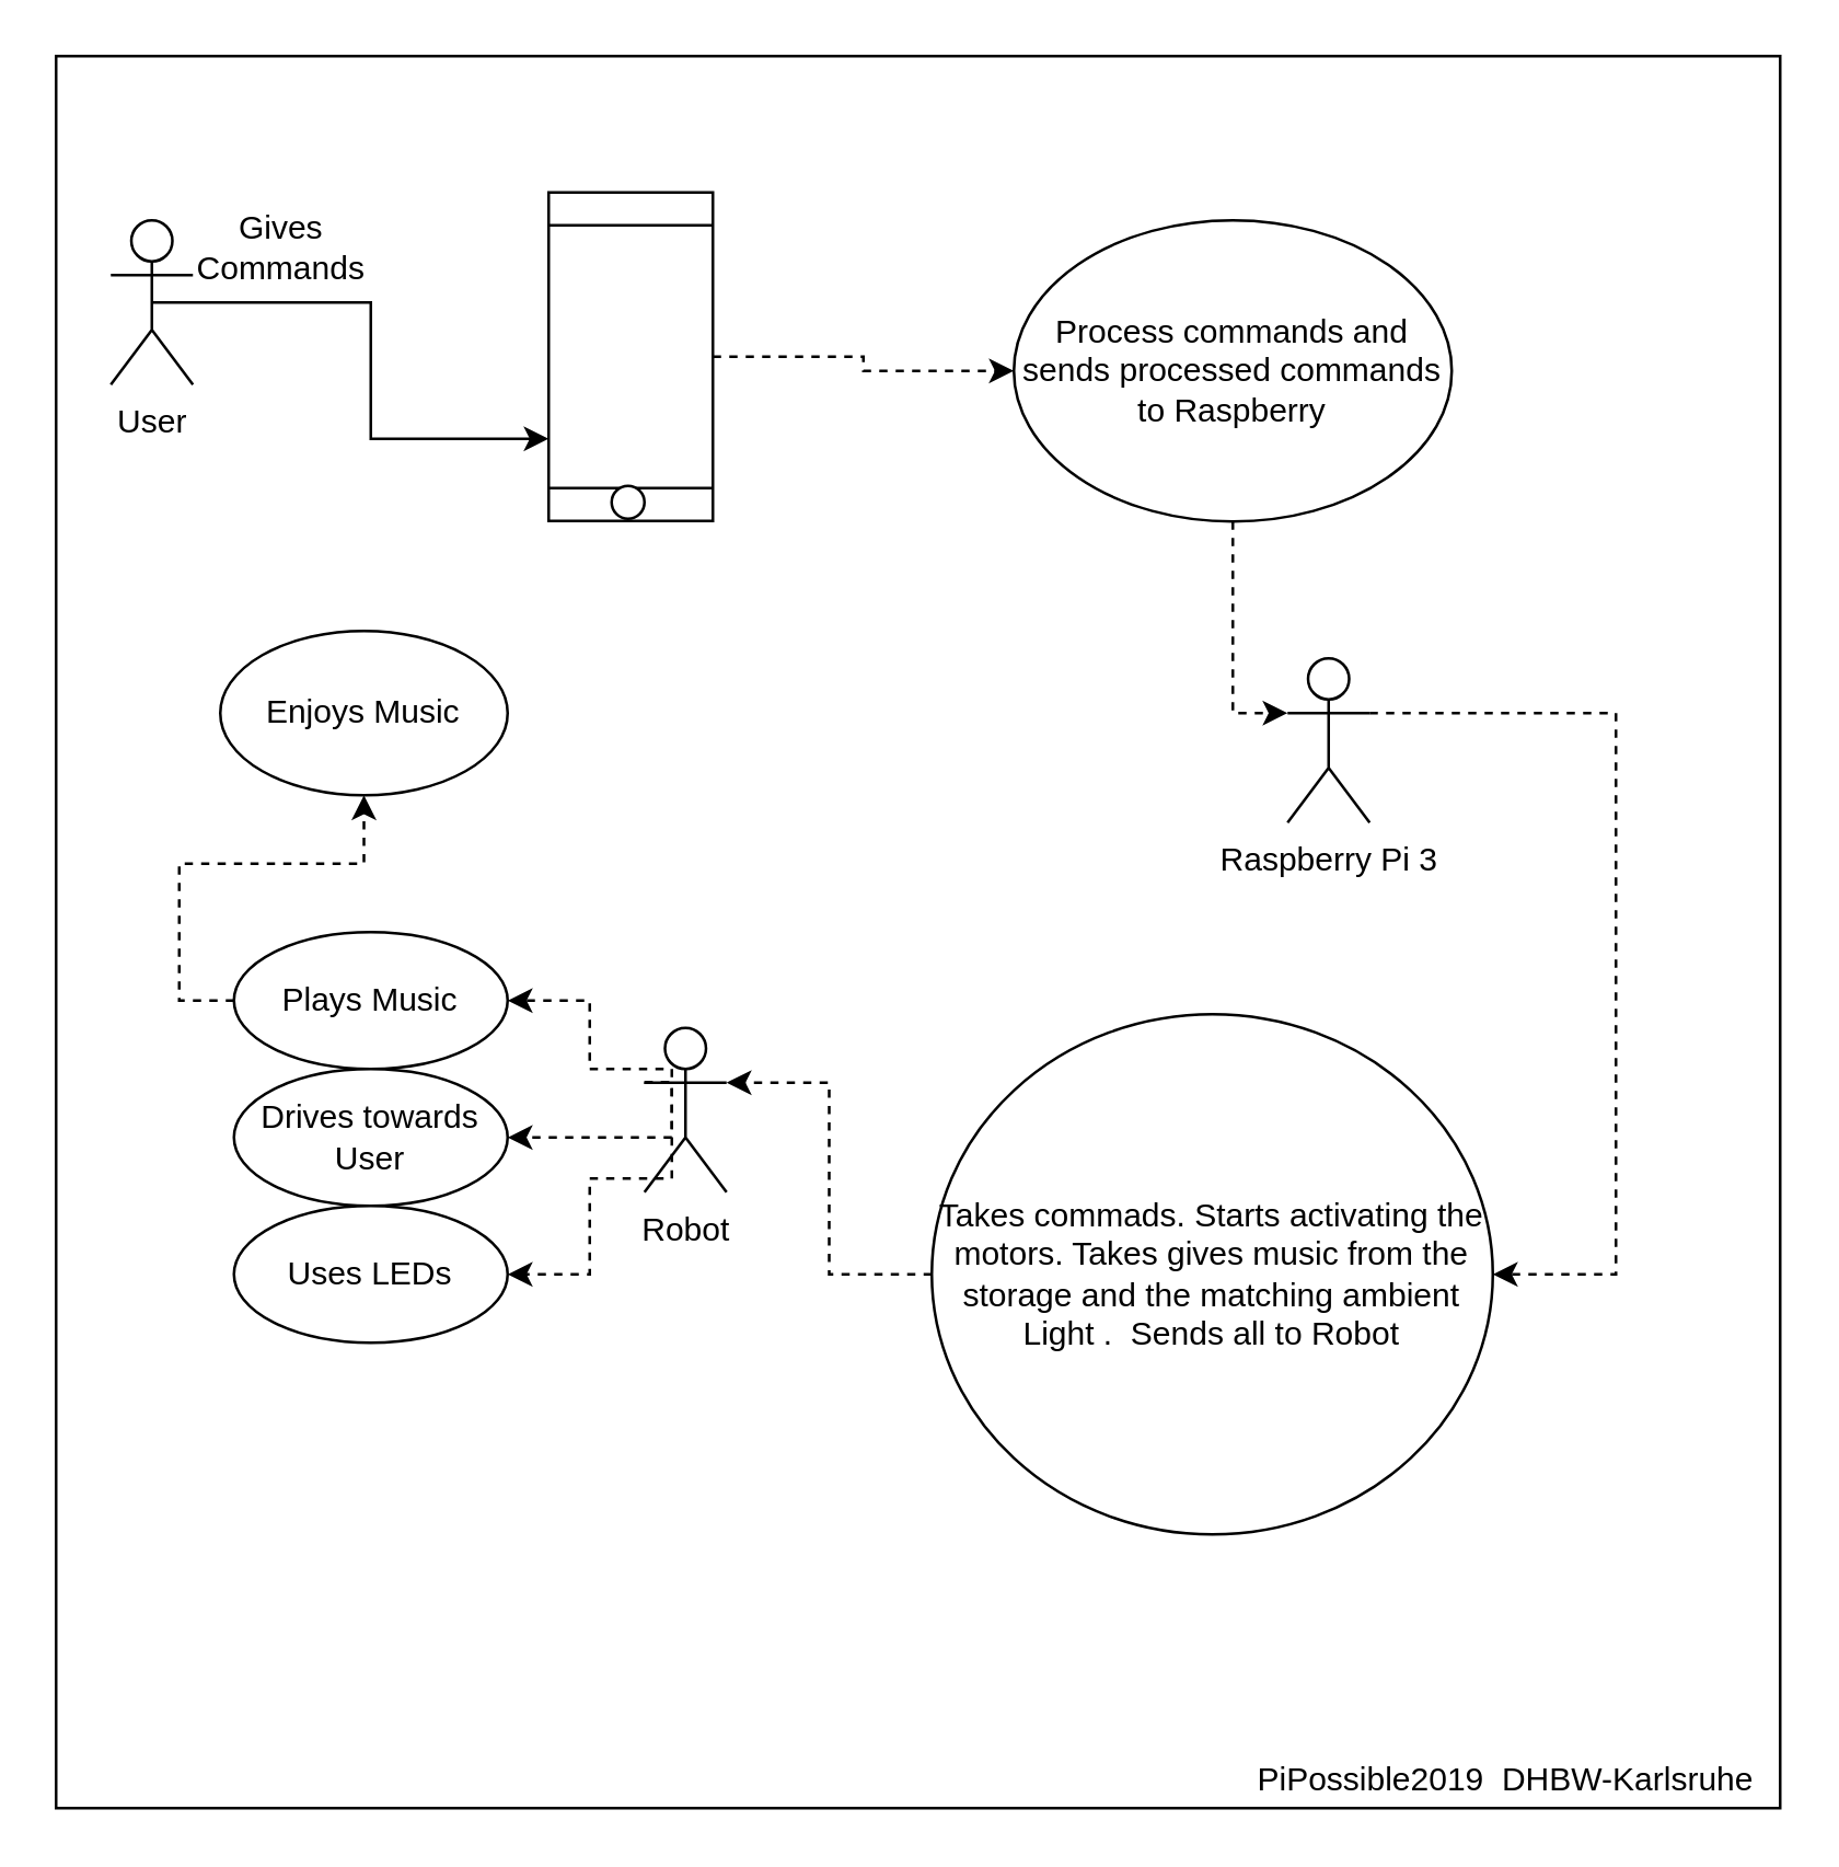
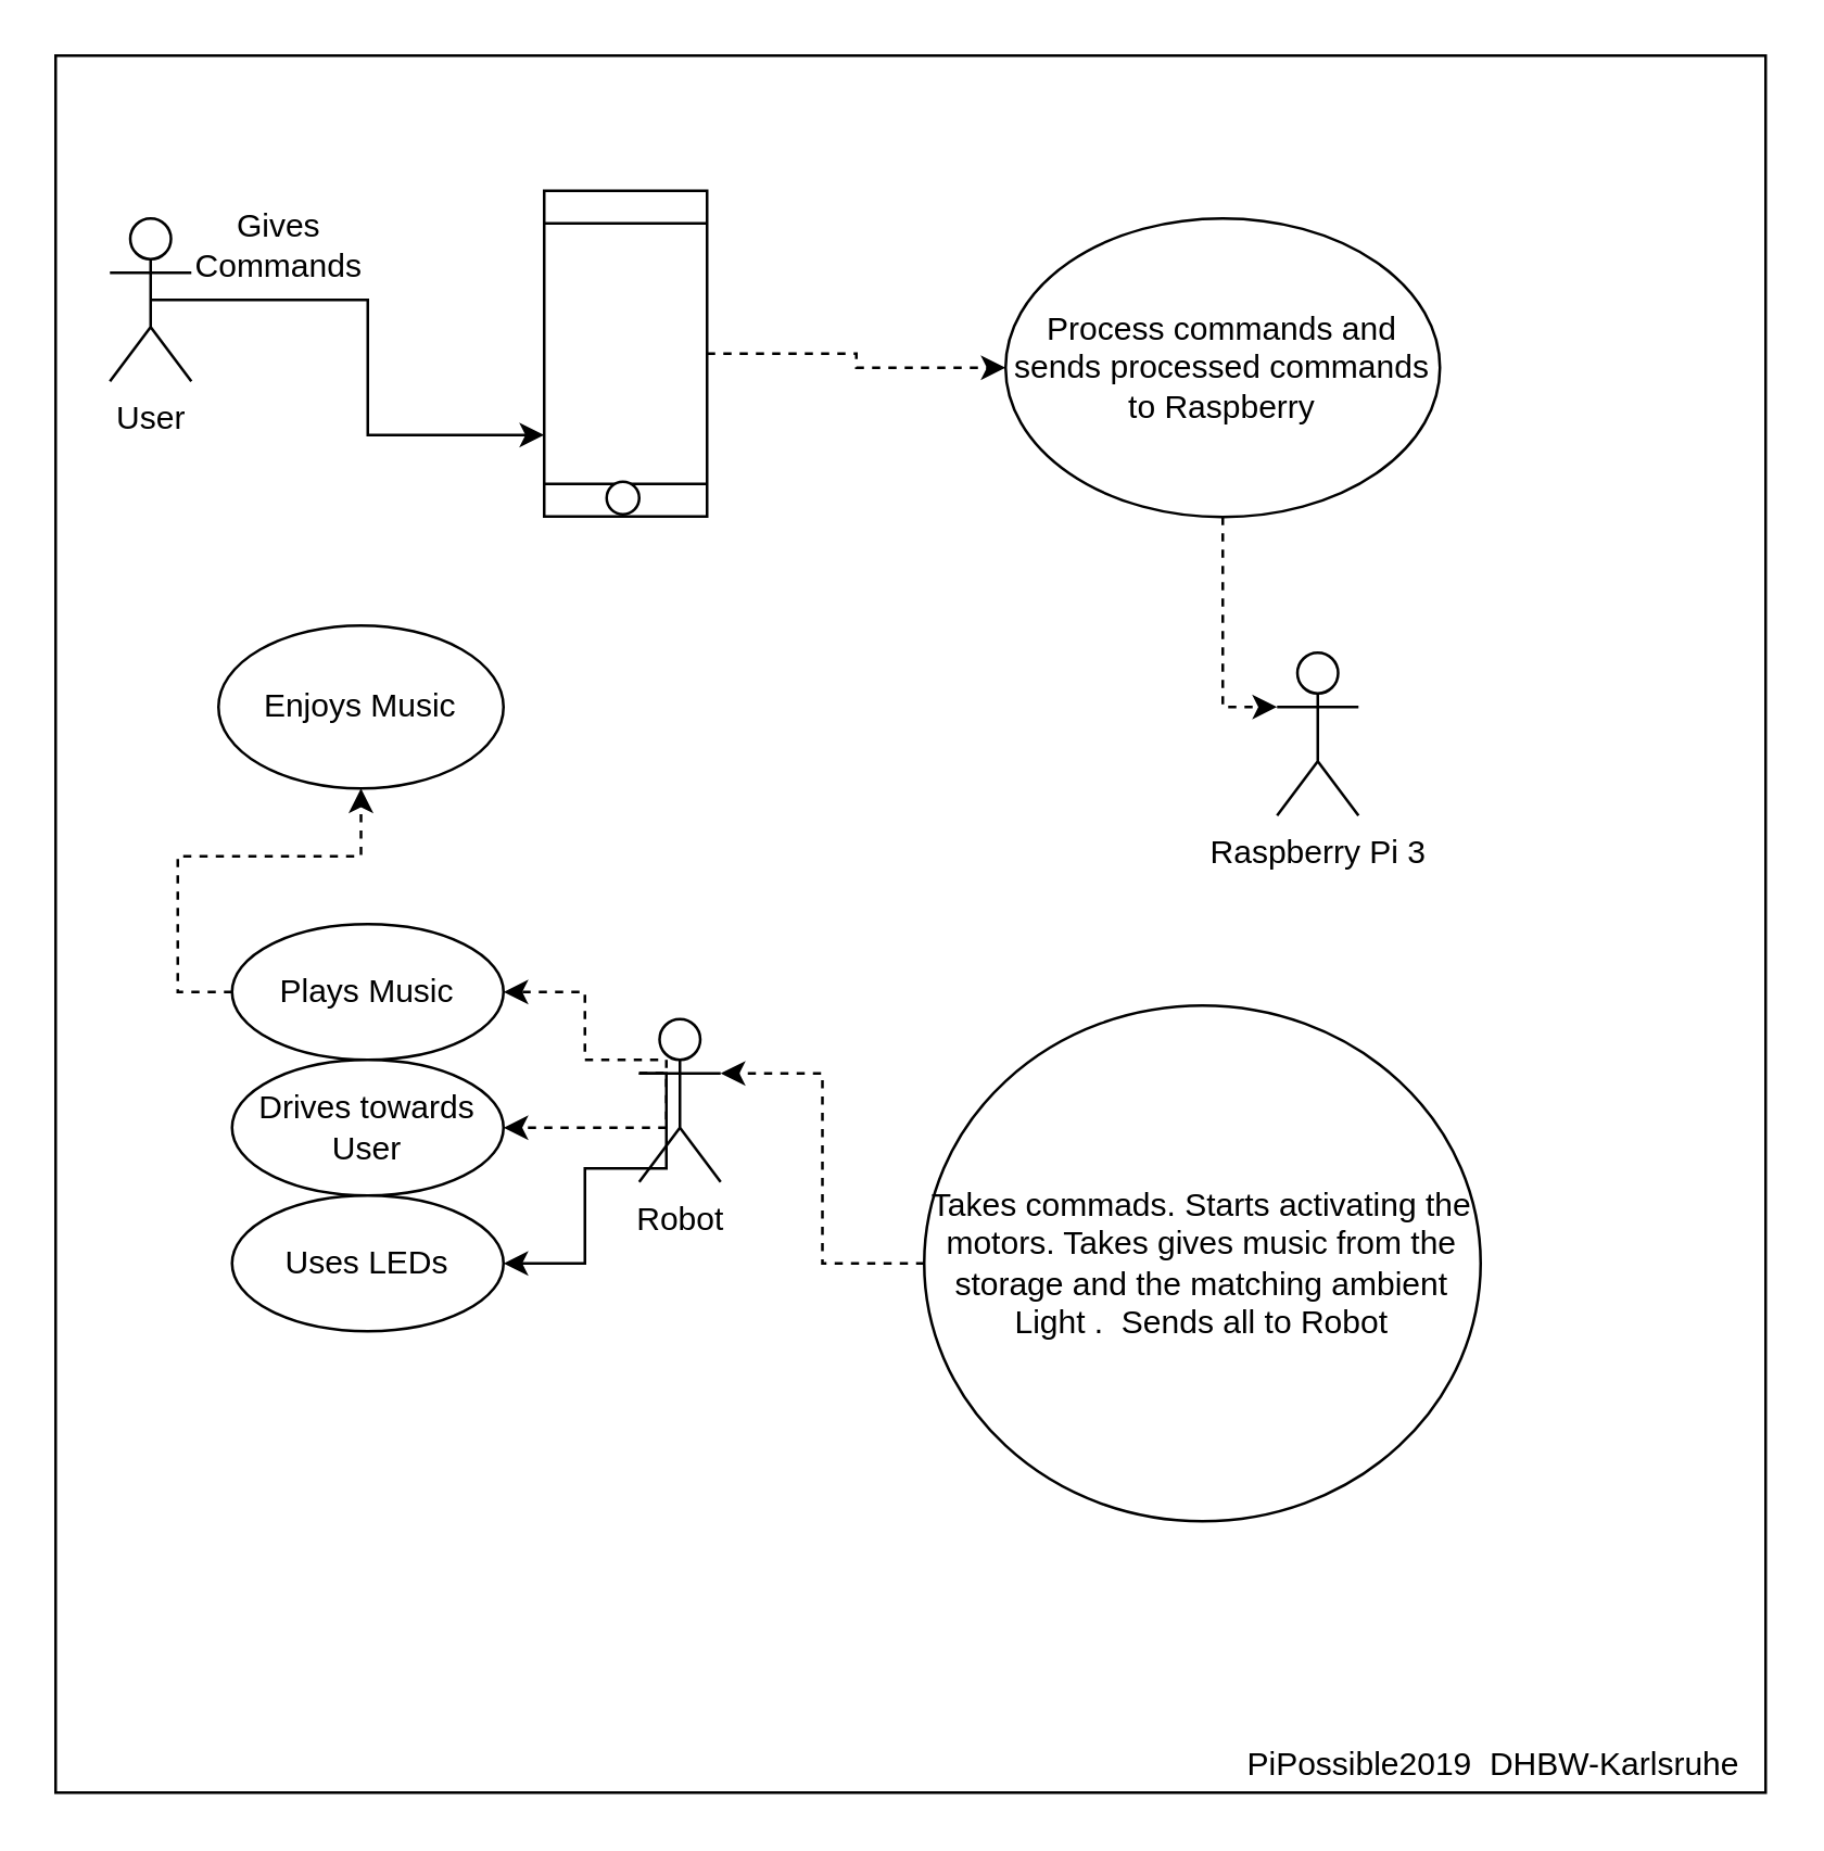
- <mxCell id="20" style="edgeStyle=orthogonalEdgeStyle;rounded=0;orthogonalLoop=1;jettySize=auto;html=1;exitX=1;exitY=0.333;exitDx=0;exitDy=0;exitPerimeter=0;entryX=1;entryY=0.5;entryDx=0;entryDy=0;dashed=1;fontFamily=Helvetica;" edge="1" parent="1" source="21" target="23"><mxGeometry relative="1" as="geometry"><Array as="points"><mxPoint x="590" y="260" /><mxPoint x="590" y="465" /></Array></mxGeometry></mxCell>
- <mxCell id="14" style="edgeStyle=orthogonalEdgeStyle;rounded=0;orthogonalLoop=1;jettySize=auto;html=1;exitX=0;exitY=0.333;exitDx=0;exitDy=0;exitPerimeter=0;entryX=1;entryY=0.5;entryDx=0;entryDy=0;dashed=1;fontFamily=Helvetica;" edge="1" parent="1" source="15" target="17"><mxGeometry relative="1" as="geometry"><Array as="points"><mxPoint x="245" y="430" /><mxPoint x="215" y="430" /><mxPoint x="215" y="465" /></Array></mxGeometry></mxCell>
+ <mxCell id="14" style="edgeStyle=orthogonalEdgeStyle;rounded=0;orthogonalLoop=1;jettySize=auto;html=1;exitX=0;exitY=0.333;exitDx=0;exitDy=0;exitPerimeter=0;entryX=1;entryY=0.5;entryDx=0;entryDy=0;dashed=0;fontFamily=Helvetica;" edge="1" parent="1" source="15" target="17"><mxGeometry relative="1" as="geometry"><Array as="points"><mxPoint x="245" y="430" /><mxPoint x="215" y="430" /><mxPoint x="215" y="465" /></Array></mxGeometry></mxCell>
